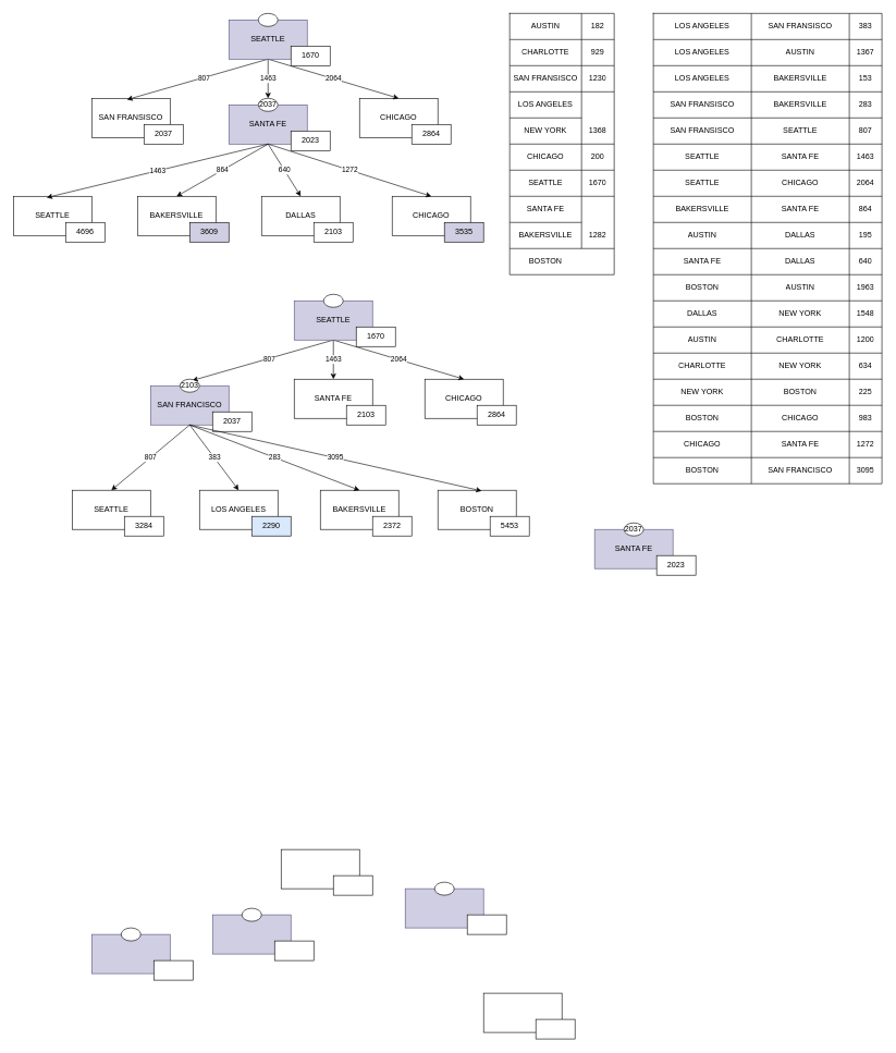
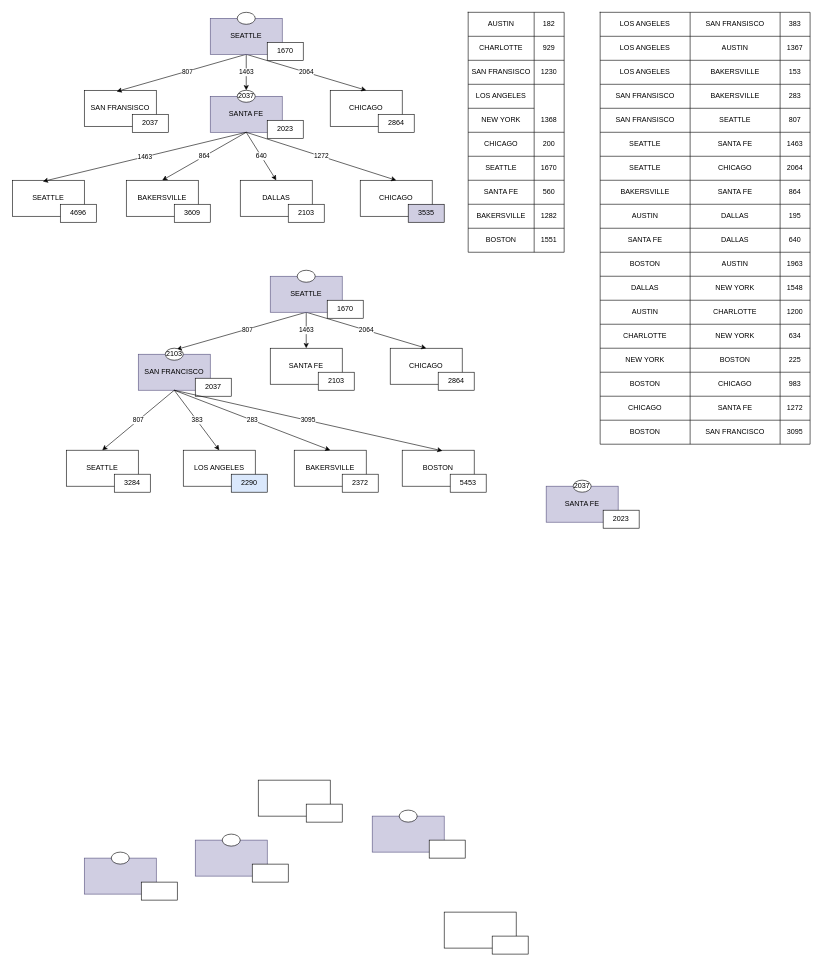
+ <mxCell id="33" value="560" style="shape=partialRectangle;html=1;whiteSpace=wrap;connectable=0;fillColor=none;top=0;left=0;bottom=0;right=0;overflow=hidden;" vertex="1" parent="31"><mxGeometry x="110" width="50" height="40" as="geometry" /></mxCell>
- <mxCell id="141" value="3609" style="rounded=0;whiteSpace=wrap;html=1;fillColor=#d0cee2;" vertex="1" parent="139"><mxGeometry x="80" y="40" width="60" height="30" as="geometry" /></mxCell>
+ <mxCell id="141" value="3609" style="rounded=0;whiteSpace=wrap;html=1;" vertex="1" parent="139"><mxGeometry x="80" y="40" width="60" height="30" as="geometry" /></mxCell>
+ <mxCell id="39" value="1551" style="shape=partialRectangle;html=1;whiteSpace=wrap;connectable=0;fillColor=none;top=0;left=0;bottom=0;right=0;overflow=hidden;" vertex="1" parent="37"><mxGeometry x="110" width="50" height="40" as="geometry" /></mxCell>
